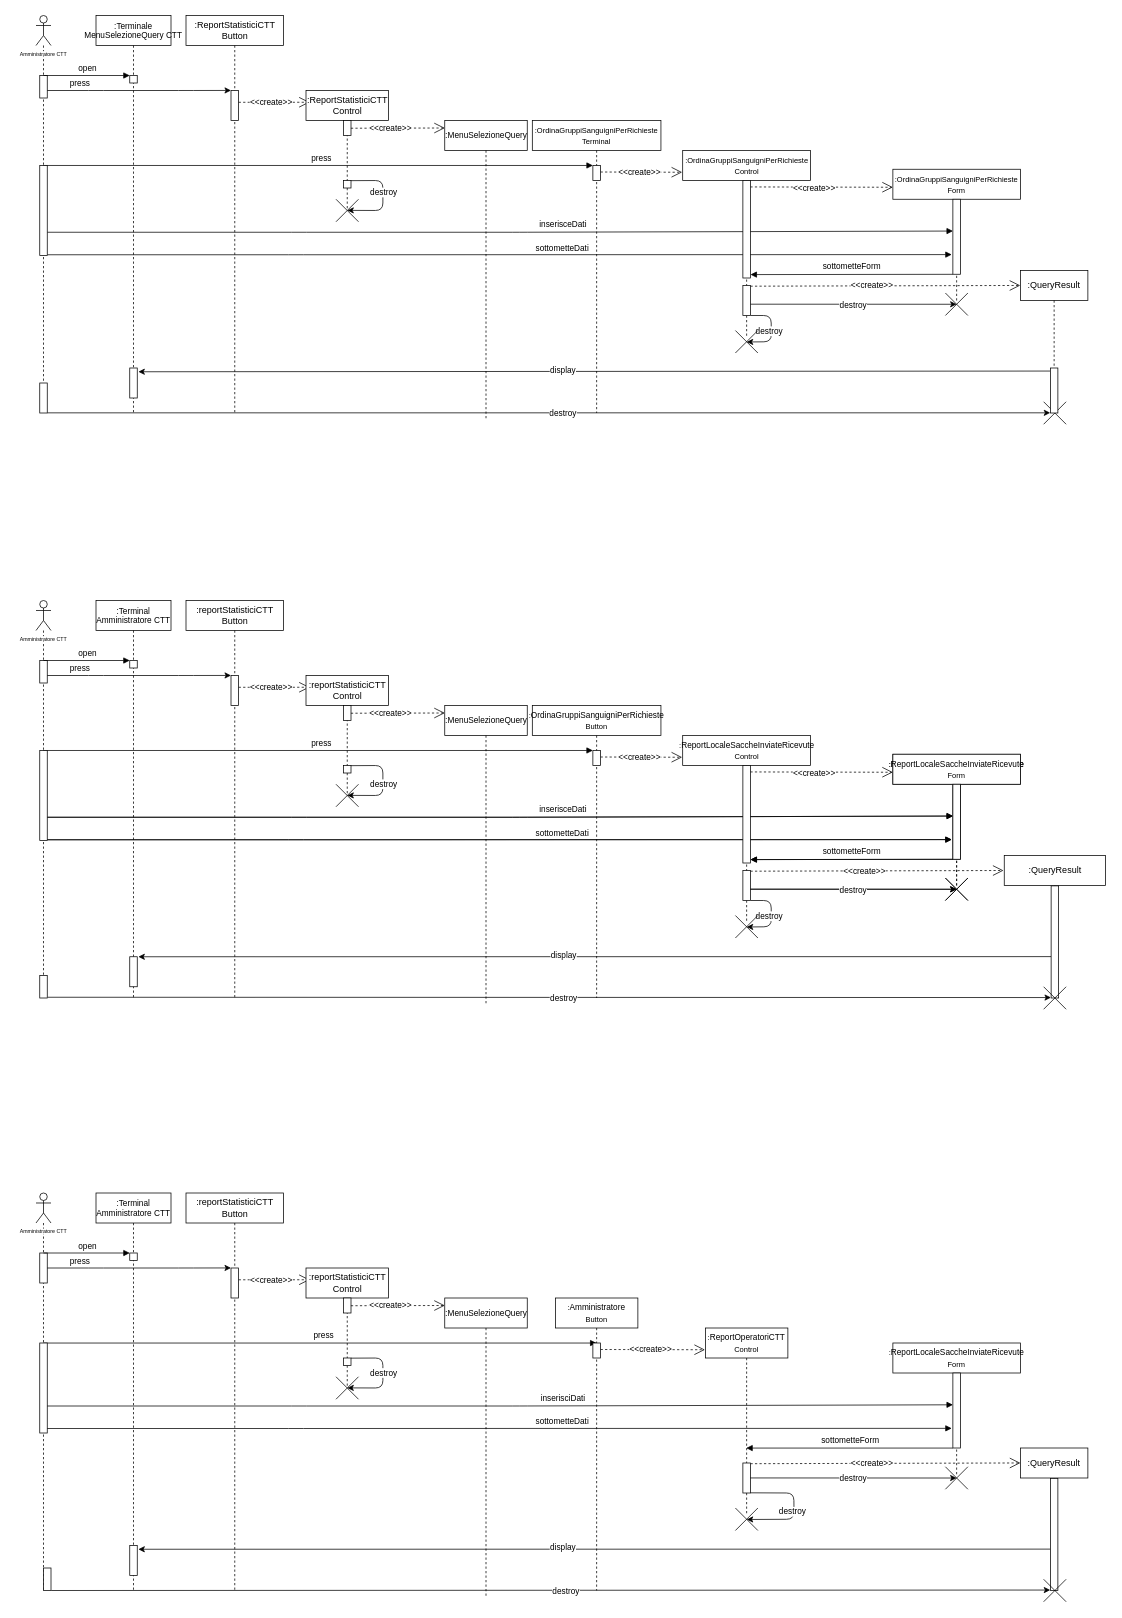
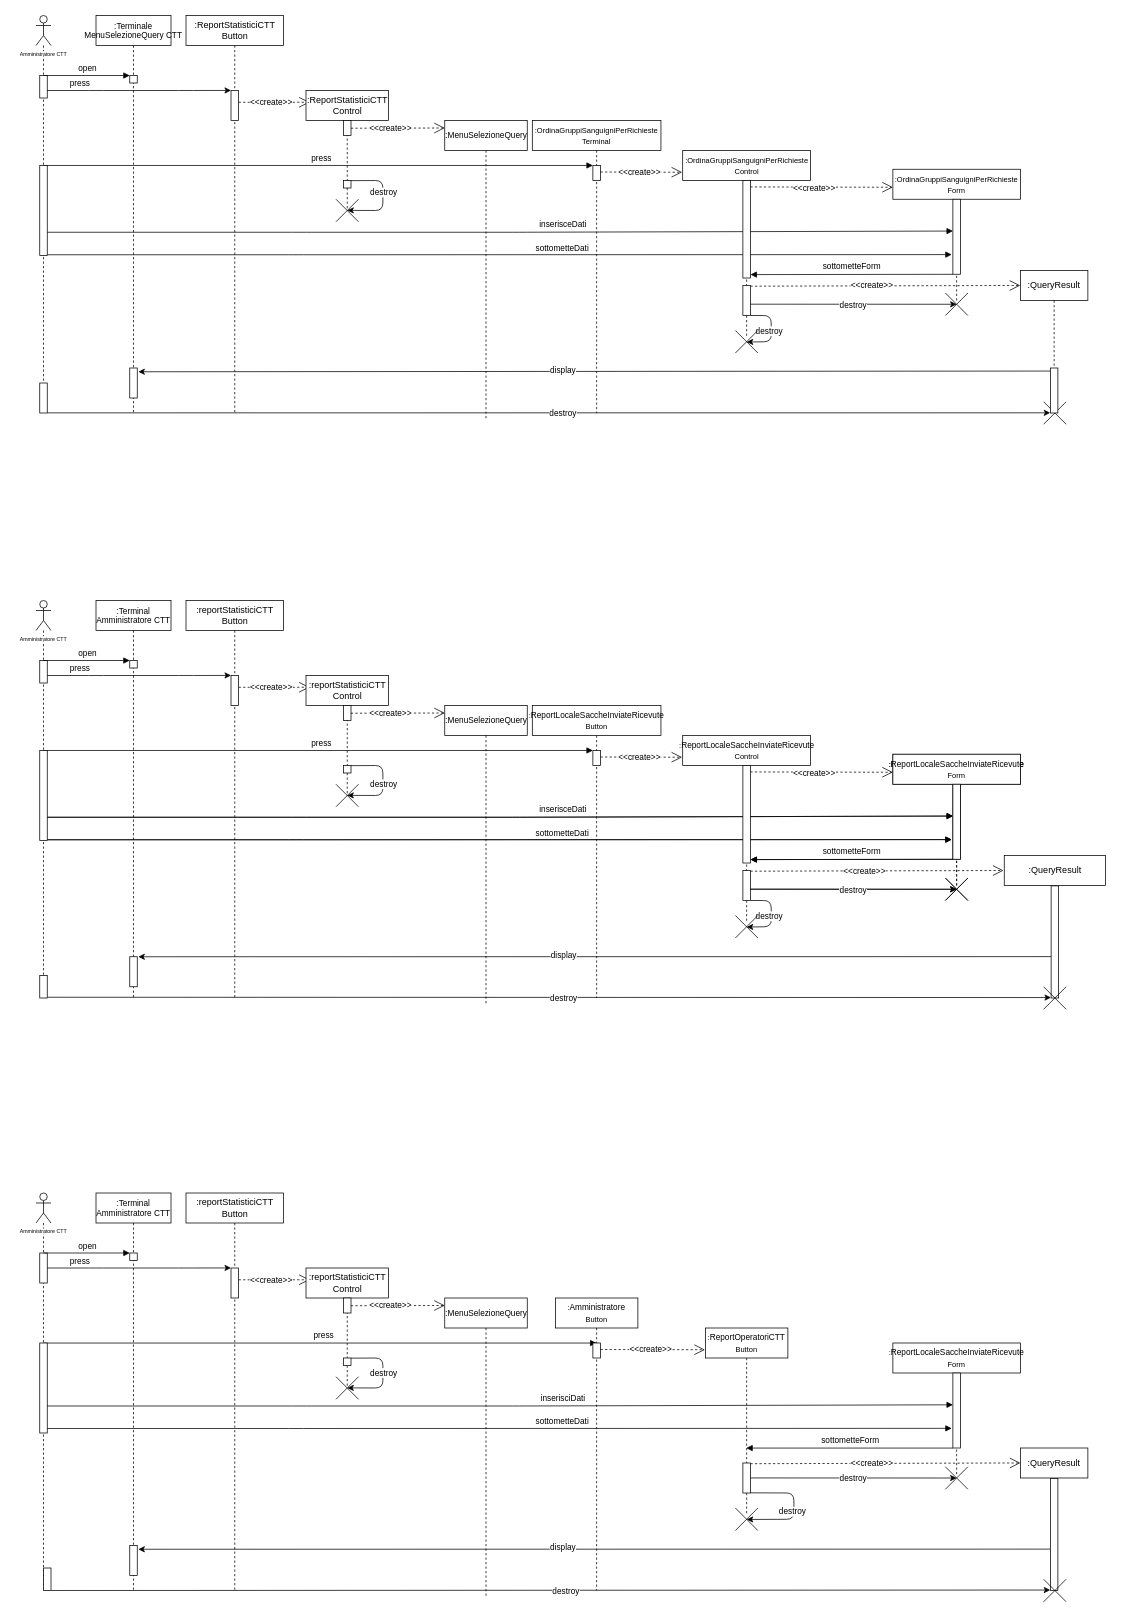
- <mxCell id="47" value="&lt;font&gt;&lt;span style=&quot;font-size: 10px&quot;&gt;:&lt;/span&gt;&lt;span style=&quot;line-height: 107% ; font-family: &amp;#34;calibri&amp;#34; , sans-serif&quot;&gt;&lt;font style=&quot;font-size: 11px&quot;&gt;OrdinaGruppiSanguigniPerRichieste&lt;/font&gt;&lt;/span&gt;&lt;br&gt;&lt;font style=&quot;font-size: 10px&quot;&gt;Button&lt;/font&gt;&lt;/font&gt;" style="shape=umlLifeline;perimeter=lifelinePerimeter;whiteSpace=wrap;html=1;container=1;collapsible=0;recursiveResize=0;outlineConnect=0;fillColor=#ffffff;" parent="1" vertex="1"><mxGeometry x="709.25" y="940" width="171.5" height="390" as="geometry" /></mxCell>
+ <mxCell id="47" value="&lt;font&gt;&lt;span style=&quot;font-size: 10px&quot;&gt;:&lt;/span&gt;&lt;span style=&quot;line-height: 107% ; font-family: &amp;#34;calibri&amp;#34; , sans-serif&quot;&gt;&lt;font style=&quot;font-size: 11px&quot;&gt;ReportLocaleSaccheInviateRicevute&lt;/font&gt;&lt;/span&gt;&lt;br&gt;&lt;font style=&quot;font-size: 10px&quot;&gt;Button&lt;/font&gt;&lt;/font&gt;" style="shape=umlLifeline;perimeter=lifelinePerimeter;whiteSpace=wrap;html=1;container=1;collapsible=0;recursiveResize=0;outlineConnect=0;fillColor=#ffffff;" parent="1" vertex="1"><mxGeometry x="709.25" y="940" width="171.5" height="390" as="geometry" /></mxCell>
- <mxCell id="130" value="&lt;div&gt;&lt;/div&gt;&lt;span style=&quot;font-size: 10px&quot;&gt;:&lt;/span&gt;&lt;span style=&quot;font-family: &amp;#34;calibri&amp;#34; , sans-serif ; font-size: 11px&quot;&gt;ReportOperatoriCTT&lt;/span&gt;&lt;div&gt;&lt;font style=&quot;font-size: 10px&quot;&gt;Control&lt;/font&gt;&lt;/div&gt;" style="shape=umlLifeline;perimeter=lifelinePerimeter;whiteSpace=wrap;html=1;container=1;collapsible=0;recursiveResize=0;outlineConnect=0;" parent="1" vertex="1"><mxGeometry x="940" y="1770" width="110" height="250" as="geometry" /></mxCell>
+ <mxCell id="130" value="&lt;div&gt;&lt;/div&gt;&lt;span style=&quot;font-size: 10px&quot;&gt;:&lt;/span&gt;&lt;span style=&quot;font-family: &amp;#34;calibri&amp;#34; , sans-serif ; font-size: 11px&quot;&gt;ReportOperatoriCTT&lt;/span&gt;&lt;div&gt;&lt;font style=&quot;font-size: 10px&quot;&gt;Button&lt;/font&gt;&lt;/div&gt;" style="shape=umlLifeline;perimeter=lifelinePerimeter;whiteSpace=wrap;html=1;container=1;collapsible=0;recursiveResize=0;outlineConnect=0;" parent="1" vertex="1"><mxGeometry x="940" y="1770" width="110" height="250" as="geometry" /></mxCell>
